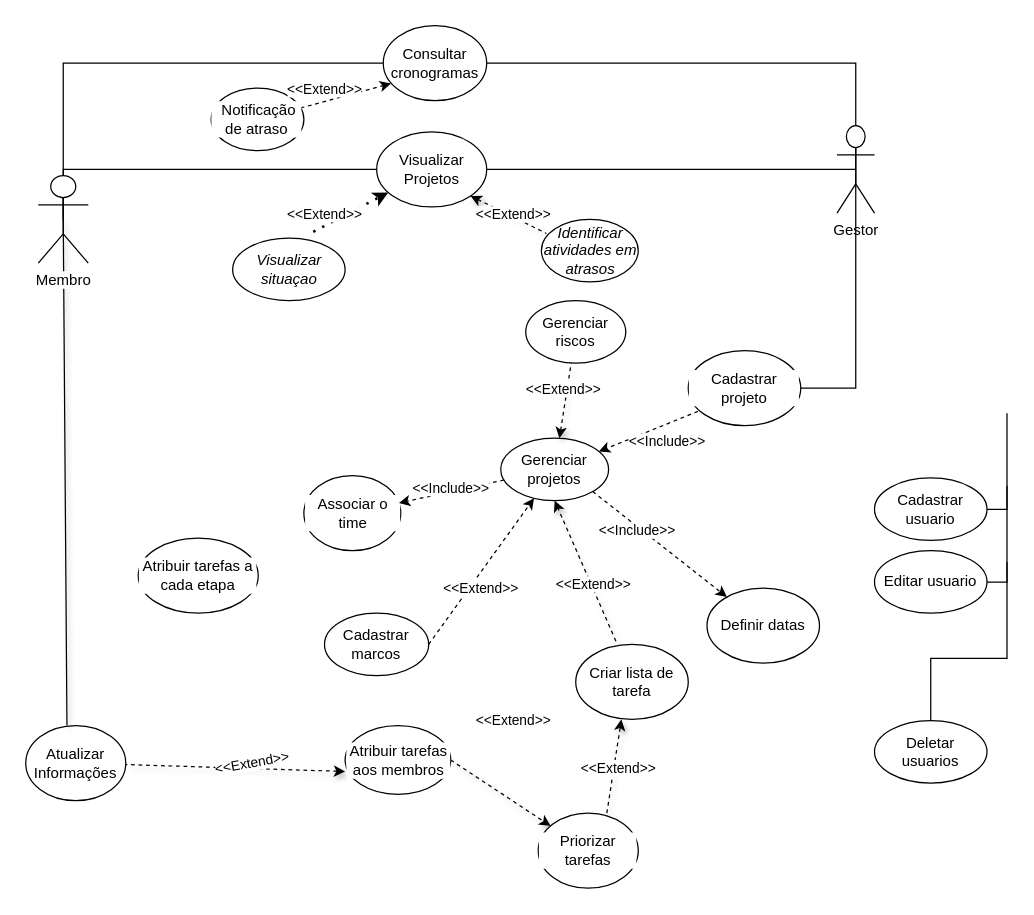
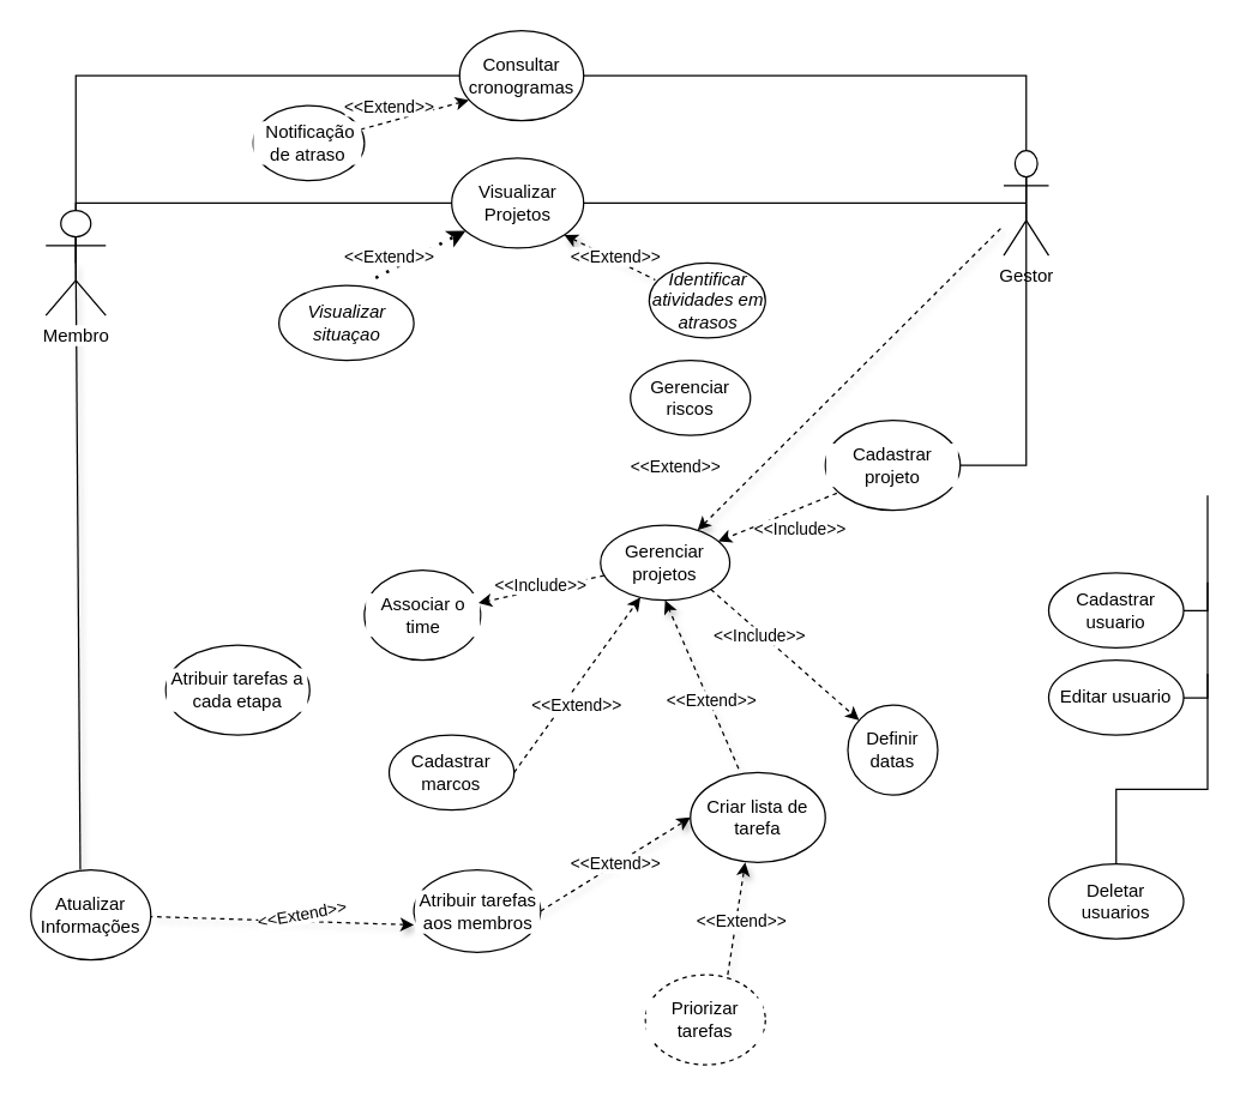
- <mxCell id="49" style="edgeStyle=none;rounded=0;orthogonalLoop=1;jettySize=auto;html=1;shadow=1;dashed=1;startArrow=classic;startFill=1;endArrow=none;endFill=0;" parent="1" source="20" target="48" edge="1"><mxGeometry relative="1" as="geometry"><mxPoint x="465.75" y="350" as="sourcePoint" /><mxPoint x="389.773" y="240.004" as="targetPoint" /></mxGeometry></mxCell>
+ <mxCell id="49" style="edgeStyle=none;rounded=0;orthogonalLoop=1;jettySize=auto;html=1;shadow=1;dashed=1;startArrow=classic;startFill=1;endArrow=none;endFill=0;" parent="1" source="20" target="5" edge="1"><mxGeometry relative="1" as="geometry"><mxPoint x="465.75" y="350" as="sourcePoint" /><mxPoint x="389.773" y="240.004" as="targetPoint" /></mxGeometry></mxCell>
- <mxCell id="18" value="Definir datas" style="ellipse;whiteSpace=wrap;html=1;" parent="1" vertex="1"><mxGeometry x="565" y="470" width="90" height="60" as="geometry" /></mxCell>
+ <mxCell id="18" value="Definir datas" style="ellipse;whiteSpace=wrap;html=1;" parent="1" vertex="1"><mxGeometry x="565" y="470" width="60" height="60" as="geometry" /></mxCell>
- <mxCell id="9" style="edgeStyle=none;rounded=0;orthogonalLoop=1;jettySize=auto;html=1;exitX=1;exitY=0.5;exitDx=0;exitDy=0;shadow=1;dashed=1;startArrow=none;startFill=0;endArrow=classic;endFill=1;" parent="1" source="10" target="33" edge="1"><mxGeometry relative="1" as="geometry" /></mxCell>
+ <mxCell id="9" style="edgeStyle=none;rounded=0;orthogonalLoop=1;jettySize=auto;html=1;exitX=1;exitY=0.5;exitDx=0;exitDy=0;entryX=0;entryY=0.5;entryDx=0;entryDy=0;shadow=1;dashed=1;startArrow=none;startFill=0;endArrow=classic;endFill=1;" parent="1" source="10" target="14" edge="1"><mxGeometry relative="1" as="geometry" /></mxCell>
- <mxCell id="33" value="Priorizar tarefas" style="ellipse;whiteSpace=wrap;html=1;labelBackgroundColor=#FFFFFF;fontColor=#000000;" parent="1" vertex="1"><mxGeometry x="430" y="650" width="80" height="60" as="geometry" /></mxCell>
+ <mxCell id="33" value="Priorizar tarefas" style="ellipse;whiteSpace=wrap;html=1;labelBackgroundColor=#FFFFFF;fontColor=#000000;dashed=1;" parent="1" vertex="1"><mxGeometry x="430" y="650" width="80" height="60" as="geometry" /></mxCell>
